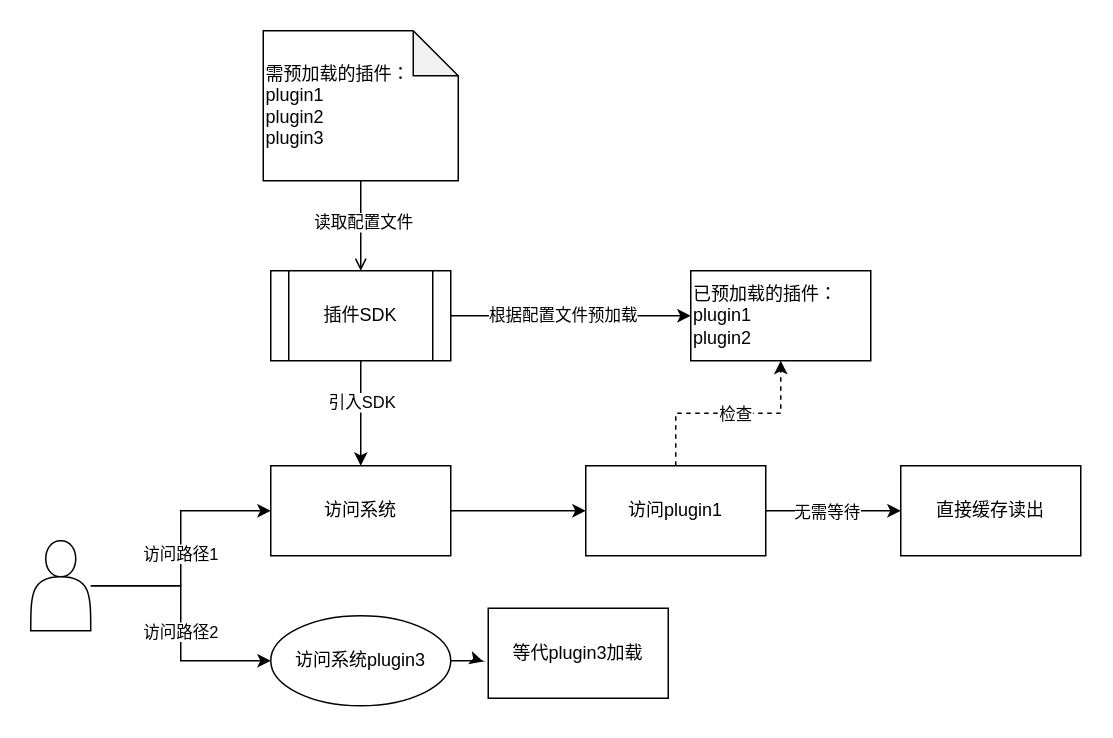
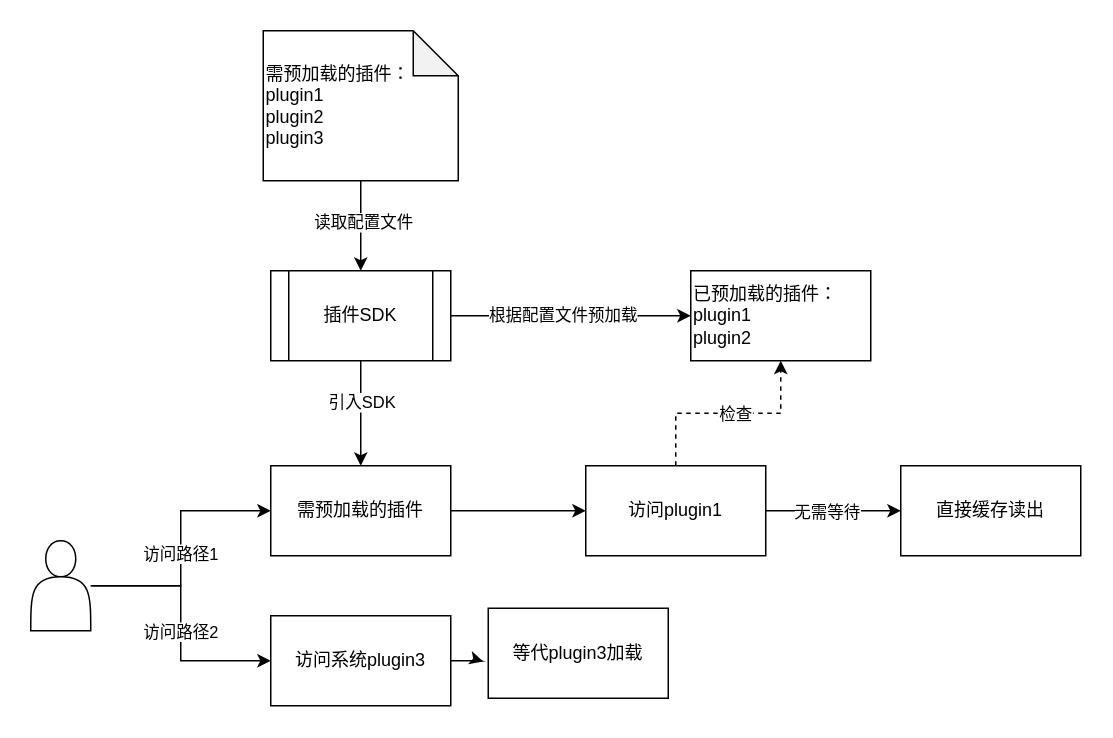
- <mxCell id="14" style="edgeStyle=orthogonalEdgeStyle;rounded=0;orthogonalLoop=1;jettySize=auto;html=1;entryX=0.5;entryY=0;entryDx=0;entryDy=0;endArrow=open;" edge="1" parent="1" source="16" target="13"><mxGeometry relative="1" as="geometry" /></mxCell>
+ <mxCell id="14" style="edgeStyle=orthogonalEdgeStyle;rounded=0;orthogonalLoop=1;jettySize=auto;html=1;entryX=0.5;entryY=0;entryDx=0;entryDy=0;" edge="1" parent="1" source="16" target="13"><mxGeometry relative="1" as="geometry" /></mxCell>
- <mxCell id="8" value="访问系统" style="rounded=0;whiteSpace=wrap;html=1;" vertex="1" parent="1"><mxGeometry x="180" y="310" width="120" height="60" as="geometry" /></mxCell>
+ <mxCell id="8" value="需预加载的插件" style="rounded=0;whiteSpace=wrap;html=1;" vertex="1" parent="1"><mxGeometry x="180" y="310" width="120" height="60" as="geometry" /></mxCell>
- <mxCell id="25" value="访问系统plugin3" style="ellipse;whiteSpace=wrap;html=1;" vertex="1" parent="1"><mxGeometry x="180" y="410" width="120" height="60" as="geometry" /></mxCell>
+ <mxCell id="25" value="访问系统plugin3" style="rounded=0;whiteSpace=wrap;html=1;" vertex="1" parent="1"><mxGeometry x="180" y="410" width="120" height="60" as="geometry" /></mxCell>
